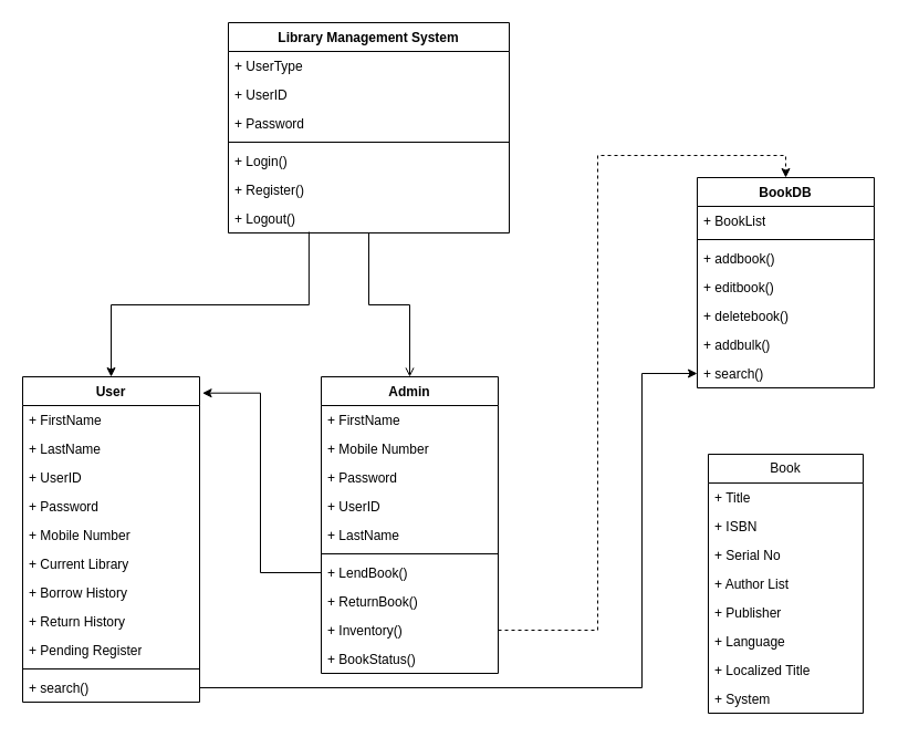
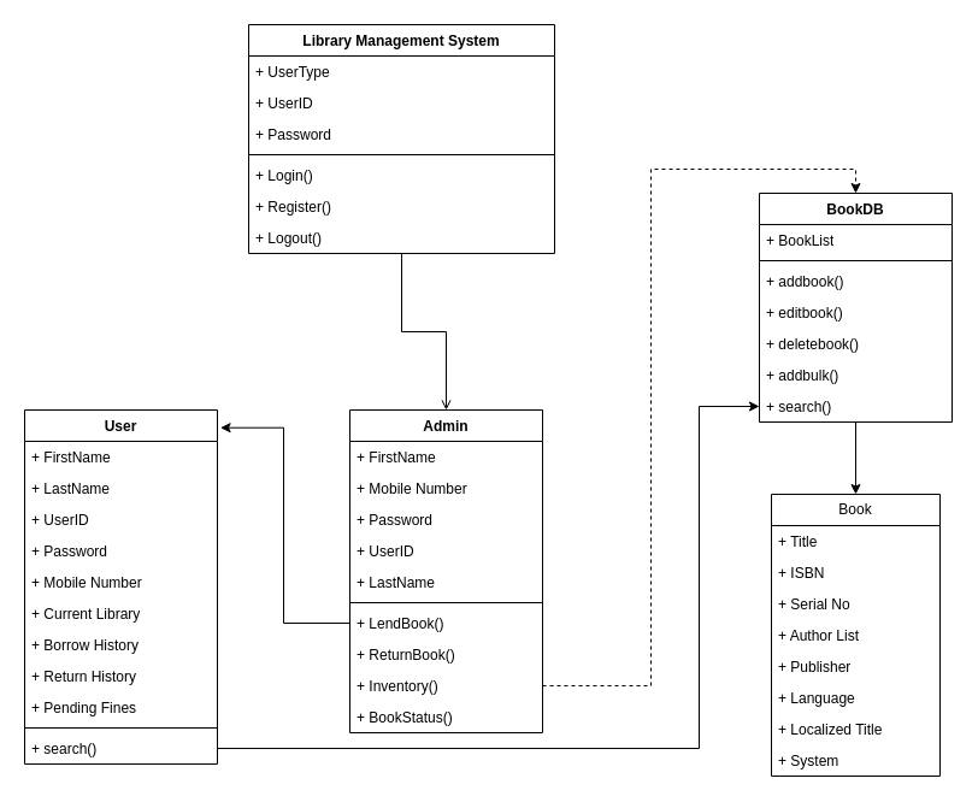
- <mxCell id="11" style="edgeStyle=orthogonalEdgeStyle;rounded=0;orthogonalLoop=1;jettySize=auto;html=1;entryX=0.5;entryY=0;entryDx=0;entryDy=0;exitX=0.287;exitY=0.962;exitDx=0;exitDy=0;exitPerimeter=0;" edge="1" parent="1" source="20" target="43"><mxGeometry relative="1" as="geometry"><mxPoint x="100" y="340" as="targetPoint" /></mxGeometry></mxCell>
+ <mxCell id="21" style="edgeStyle=orthogonalEdgeStyle;rounded=0;orthogonalLoop=1;jettySize=auto;html=1;entryX=0.5;entryY=0;entryDx=0;entryDy=0;" edge="1" parent="1" source="22" target="2"><mxGeometry relative="1" as="geometry" /></mxCell>
- <mxCell id="52" value="+ Pending Register" style="text;strokeColor=none;fillColor=none;align=left;verticalAlign=top;spacingLeft=4;spacingRight=4;overflow=hidden;rotatable=0;points=[[0,0.5],[1,0.5]];portConstraint=eastwest;whiteSpace=wrap;html=1;" vertex="1" parent="43"><mxGeometry y="234" width="160" height="26" as="geometry" /></mxCell>
+ <mxCell id="52" value="+ Pending Fines" style="text;strokeColor=none;fillColor=none;align=left;verticalAlign=top;spacingLeft=4;spacingRight=4;overflow=hidden;rotatable=0;points=[[0,0.5],[1,0.5]];portConstraint=eastwest;whiteSpace=wrap;html=1;" vertex="1" parent="43"><mxGeometry y="234" width="160" height="26" as="geometry" /></mxCell>
